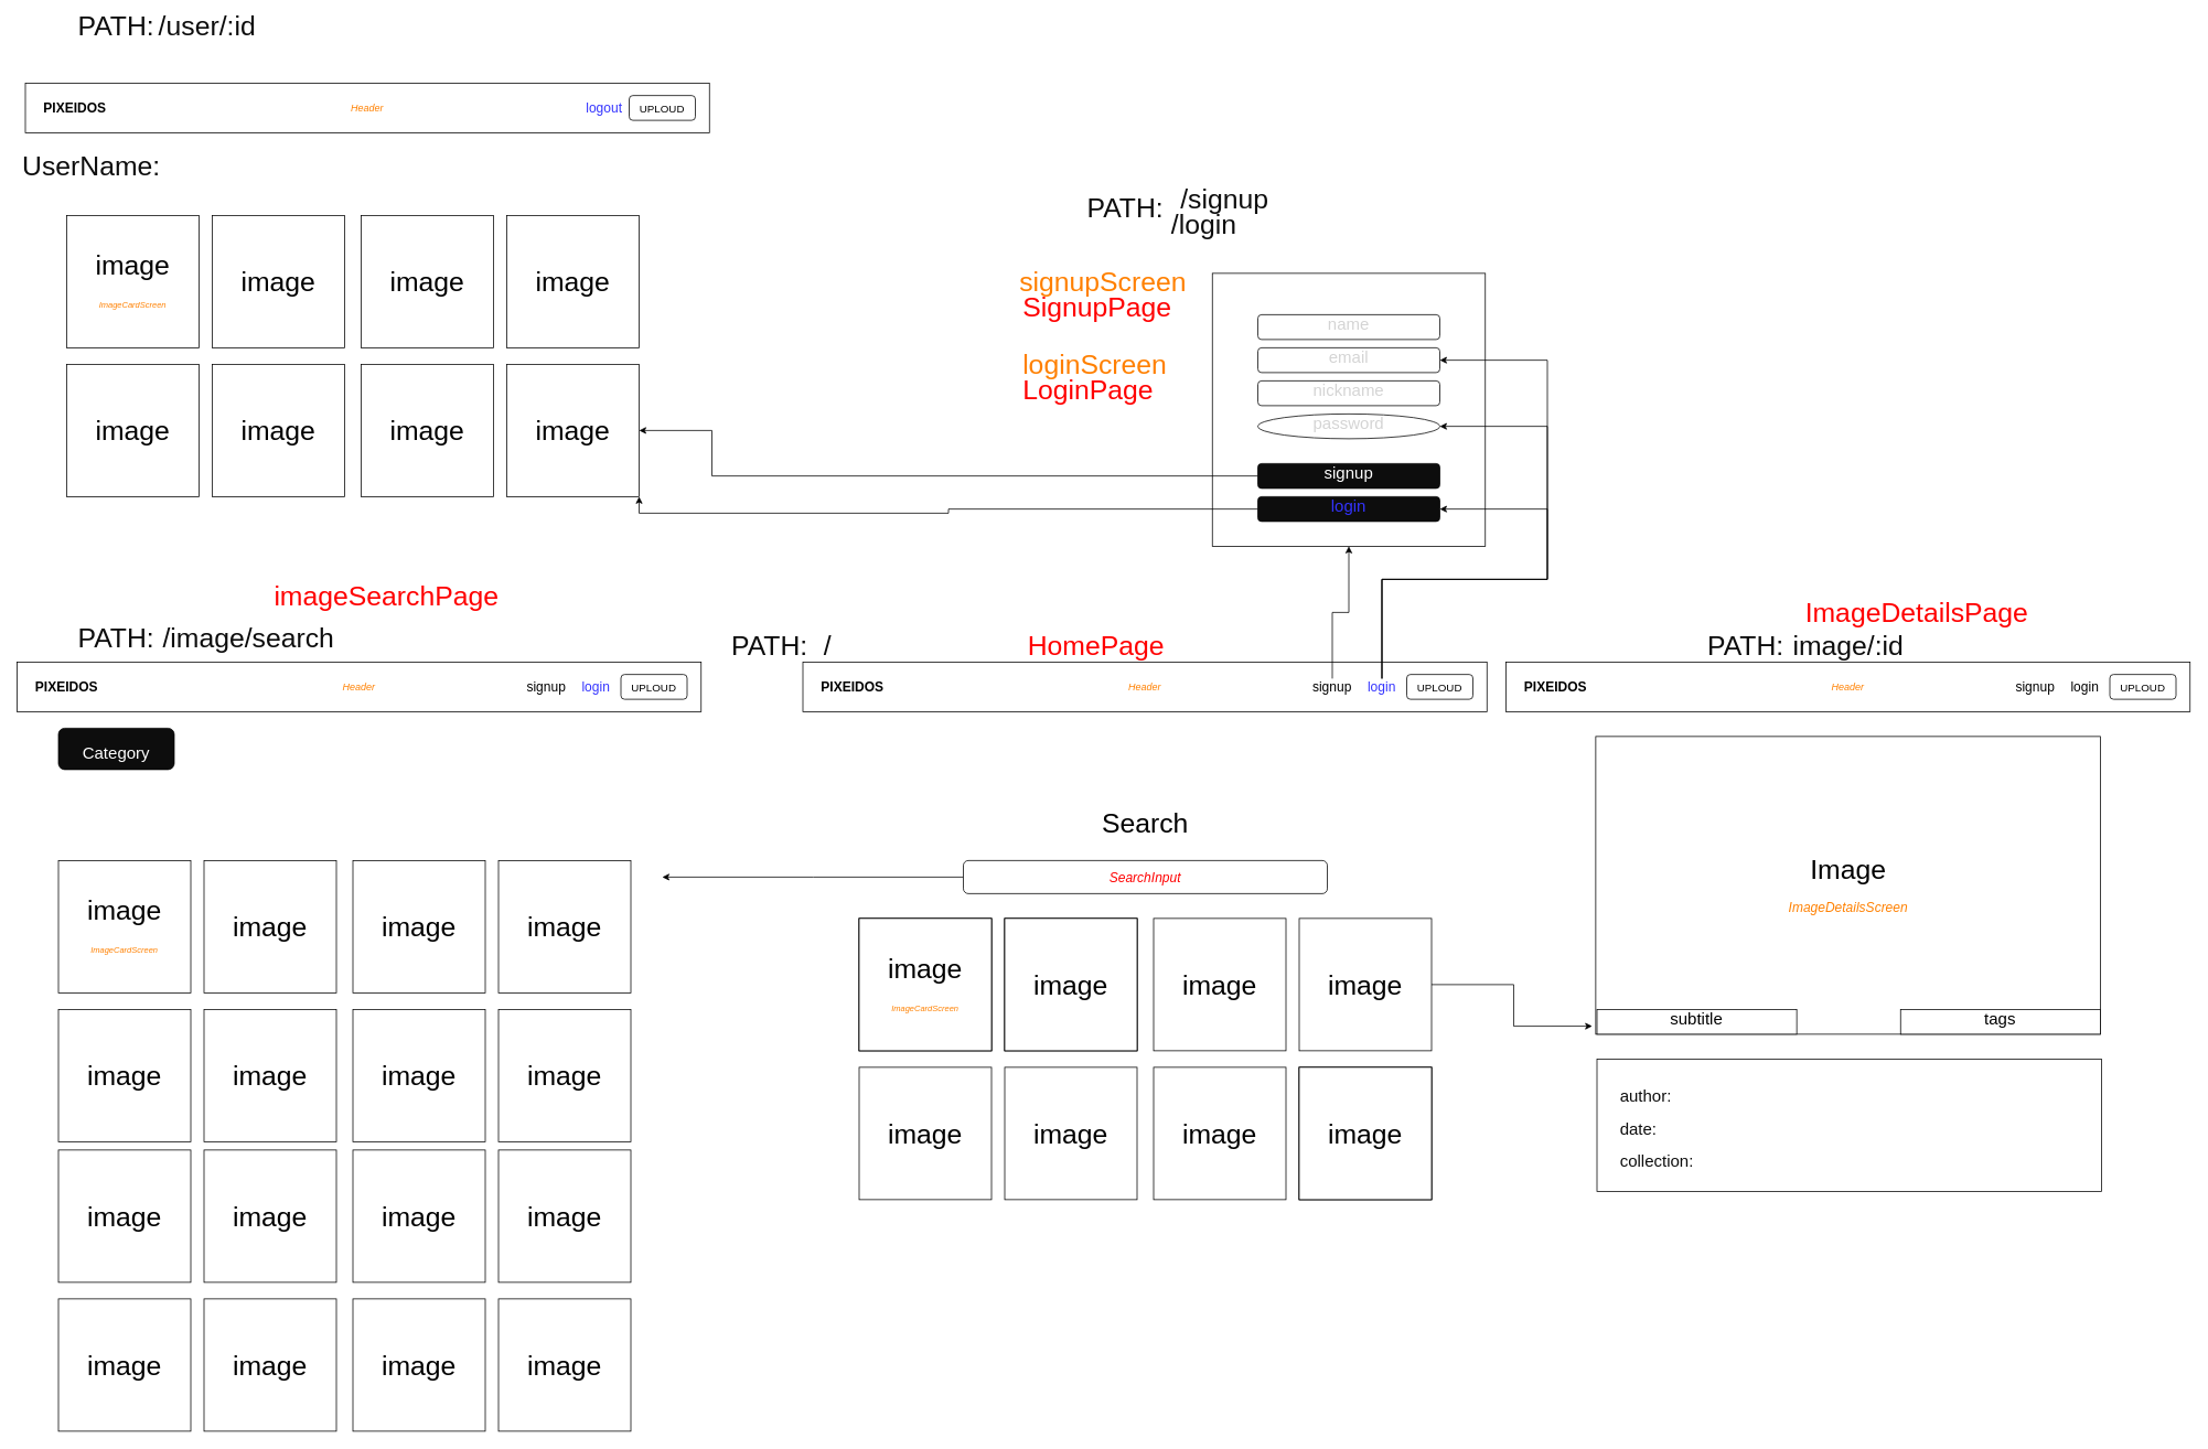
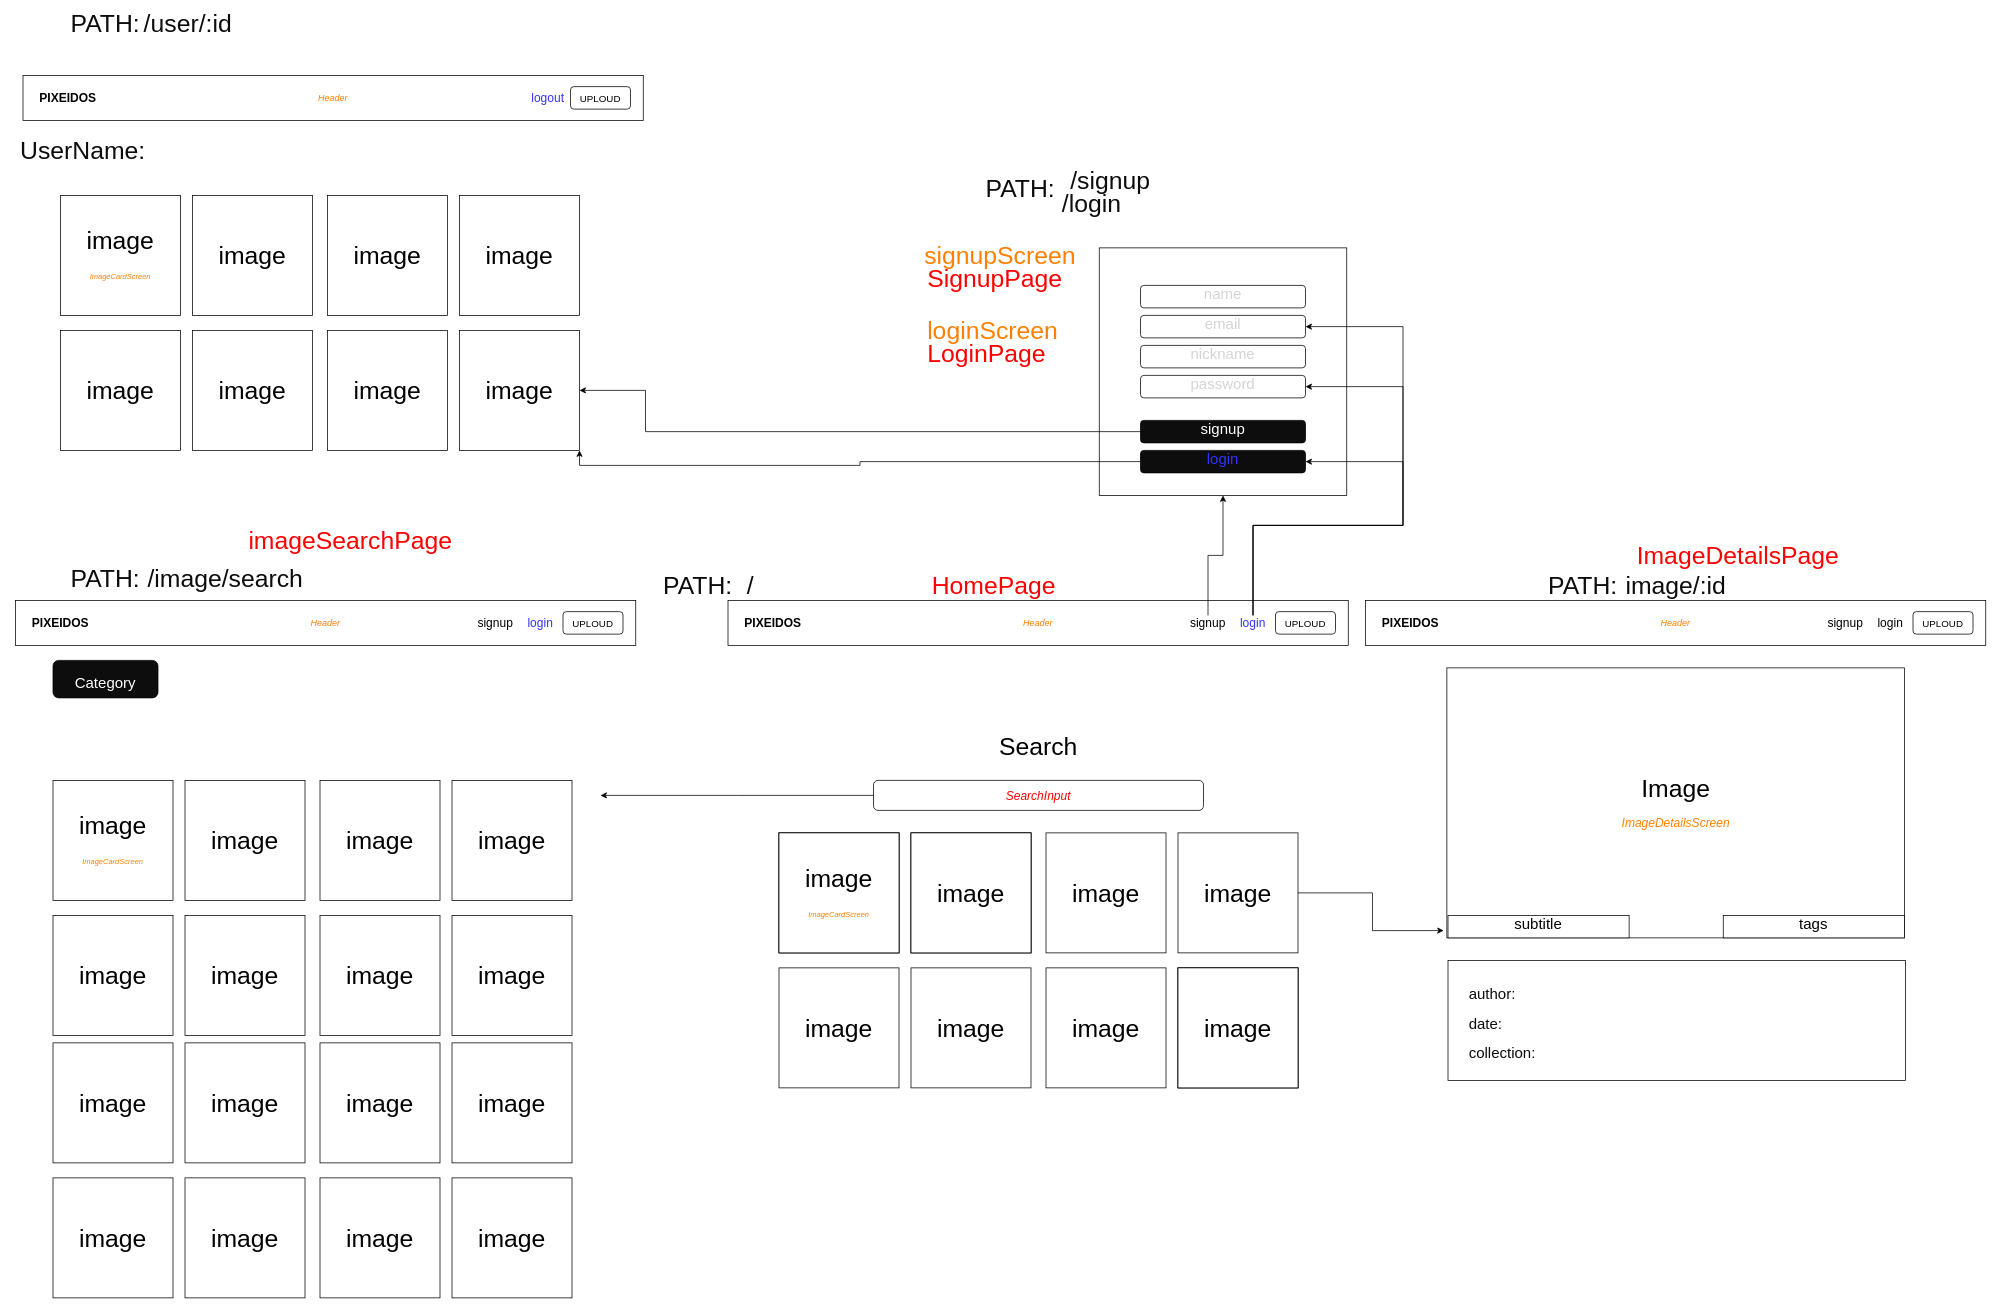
- <mxCell id="51" value="&lt;font style=&quot;font-size: 20px ; line-height: 100%&quot;&gt;password&lt;/font&gt;" style="ellipse;whiteSpace=wrap;html=1;fontSize=33;fontColor=#D4D4D4;verticalAlign=bottom;" vertex="1" parent="47"><mxGeometry y="120" width="220" height="30" as="geometry" /></mxCell>
+ <mxCell id="51" value="&lt;font style=&quot;font-size: 20px ; line-height: 100%&quot;&gt;password&lt;/font&gt;" style="rounded=1;whiteSpace=wrap;html=1;fontSize=33;fontColor=#D4D4D4;verticalAlign=bottom;" vertex="1" parent="47"><mxGeometry y="120" width="220" height="30" as="geometry" /></mxCell>
